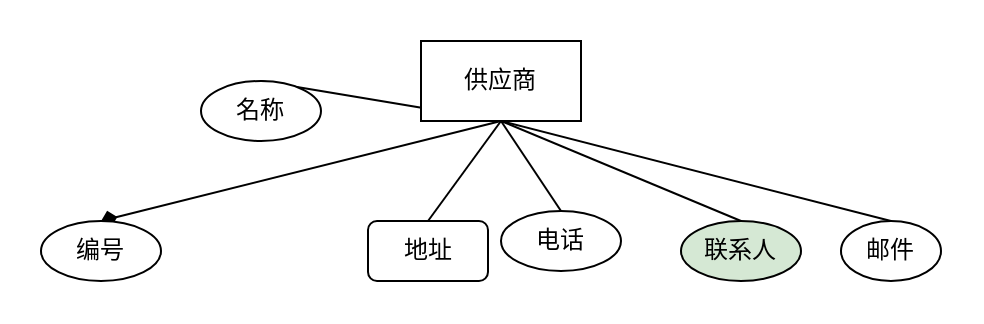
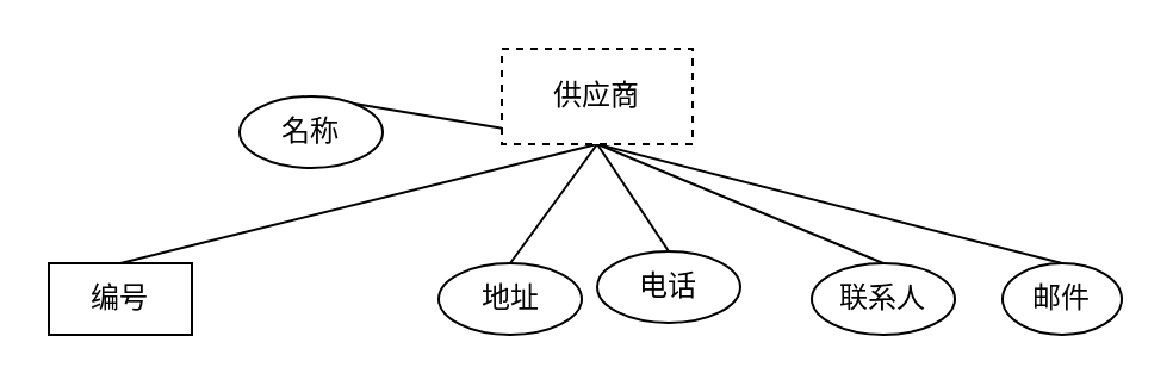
- <mxCell id="8" value="供应商" style="rounded=0;whiteSpace=wrap;html=1;" vertex="1" parent="1"><mxGeometry x="210" y="20" width="80" height="40" as="geometry" /></mxCell>
+ <mxCell id="8" value="供应商" style="rounded=0;whiteSpace=wrap;html=1;dashed=1;" vertex="1" parent="1"><mxGeometry x="210" y="20" width="80" height="40" as="geometry" /></mxCell>
- <mxCell id="2" style="edgeStyle=none;html=1;exitX=0.5;exitY=1;exitDx=0;exitDy=0;entryX=0.5;entryY=0;entryDx=0;entryDy=0;endArrow=diamond;" edge="1" parent="1" source="8" target="9"><mxGeometry relative="1" as="geometry" /></mxCell>
+ <mxCell id="2" style="edgeStyle=none;html=1;exitX=0.5;exitY=1;exitDx=0;exitDy=0;entryX=0.5;entryY=0;entryDx=0;entryDy=0;endArrow=none;" edge="1" parent="1" source="8" target="9"><mxGeometry relative="1" as="geometry" /></mxCell>
- <mxCell id="9" value="编号" style="ellipse;whiteSpace=wrap;html=1;" vertex="1" parent="1"><mxGeometry x="20" y="110" width="60" height="30" as="geometry" /></mxCell>
+ <mxCell id="9" value="编号" style="whiteSpace=wrap;html=1;rounded=0;" vertex="1" parent="1"><mxGeometry x="20" y="110" width="60" height="30" as="geometry" /></mxCell>
- <mxCell id="11" value="地址" style="whiteSpace=wrap;html=1;rounded=1;" vertex="1" parent="1"><mxGeometry x="183.5" y="110" width="60" height="30" as="geometry" /></mxCell>
+ <mxCell id="11" value="地址" style="ellipse;whiteSpace=wrap;html=1;" vertex="1" parent="1"><mxGeometry x="183.5" y="110" width="60" height="30" as="geometry" /></mxCell>
- <mxCell id="13" value="联系人" style="ellipse;whiteSpace=wrap;html=1;fillColor=#d5e8d4;" vertex="1" parent="1"><mxGeometry x="340" y="110" width="60" height="30" as="geometry" /></mxCell>
+ <mxCell id="13" value="联系人" style="ellipse;whiteSpace=wrap;html=1;" vertex="1" parent="1"><mxGeometry x="340" y="110" width="60" height="30" as="geometry" /></mxCell>
